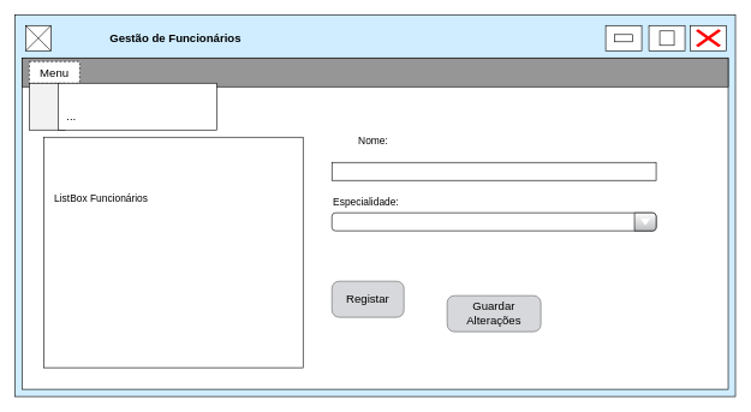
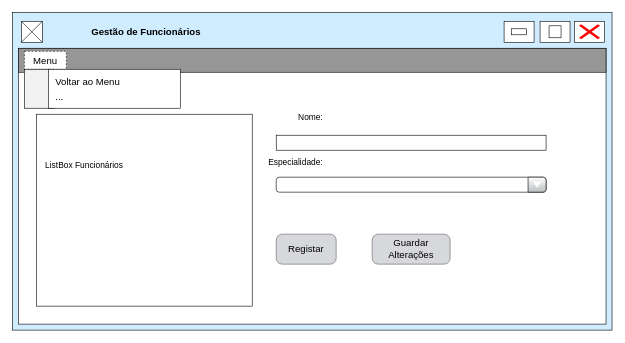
+ <mxCell id="20" value="&lt;span style=&quot;font-size: 16px&quot;&gt;Voltar ao Menu&lt;/span&gt;" style="text;html=1;strokeColor=none;fillColor=none;align=left;verticalAlign=middle;whiteSpace=wrap;rounded=0;" vertex="1" parent="1"><mxGeometry x="90" y="125" width="170" height="20" as="geometry" /></mxCell>
- <mxCell id="26" value="&lt;span style=&quot;font-size: 14px&quot;&gt;Especialidade:&lt;/span&gt;" style="text;html=1;strokeColor=none;fillColor=none;align=left;verticalAlign=middle;whiteSpace=wrap;rounded=0;" vertex="1" parent="1"><mxGeometry x="460" y="270" width="110" height="20" as="geometry" /></mxCell>
+ <mxCell id="26" value="&lt;span style=&quot;font-size: 14px&quot;&gt;Especialidade:&lt;/span&gt;" style="text;html=1;strokeColor=none;fillColor=none;align=left;verticalAlign=middle;whiteSpace=wrap;rounded=0;" vertex="1" parent="1"><mxGeometry x="445" y="260" width="110" height="20" as="geometry" /></mxCell>
- <mxCell id="29" value="&lt;font color=&quot;#000000&quot; style=&quot;font-size: 16px ; font-weight: normal&quot;&gt;Guardar Alterações&lt;/font&gt;" style="strokeWidth=1;shadow=0;dashed=0;align=center;html=1;shape=mxgraph.mockup.buttons.button;strokeColor=#666666;fontColor=#ffffff;mainText=;buttonStyle=round;fontSize=17;fontStyle=1;whiteSpace=wrap;fillColor=#D7D8DB;sketch=0;" vertex="1" parent="1"><mxGeometry x="620" y="410" width="130" height="50" as="geometry" /></mxCell>
+ <mxCell id="29" value="&lt;font color=&quot;#000000&quot; style=&quot;font-size: 16px ; font-weight: normal&quot;&gt;Guardar Alterações&lt;/font&gt;" style="strokeWidth=1;shadow=0;dashed=0;align=center;html=1;shape=mxgraph.mockup.buttons.button;strokeColor=#666666;fontColor=#ffffff;mainText=;buttonStyle=round;fontSize=17;fontStyle=1;whiteSpace=wrap;fillColor=#D7D8DB;sketch=0;" vertex="1" parent="1"><mxGeometry x="620" y="390" width="130" height="50" as="geometry" /></mxCell>
